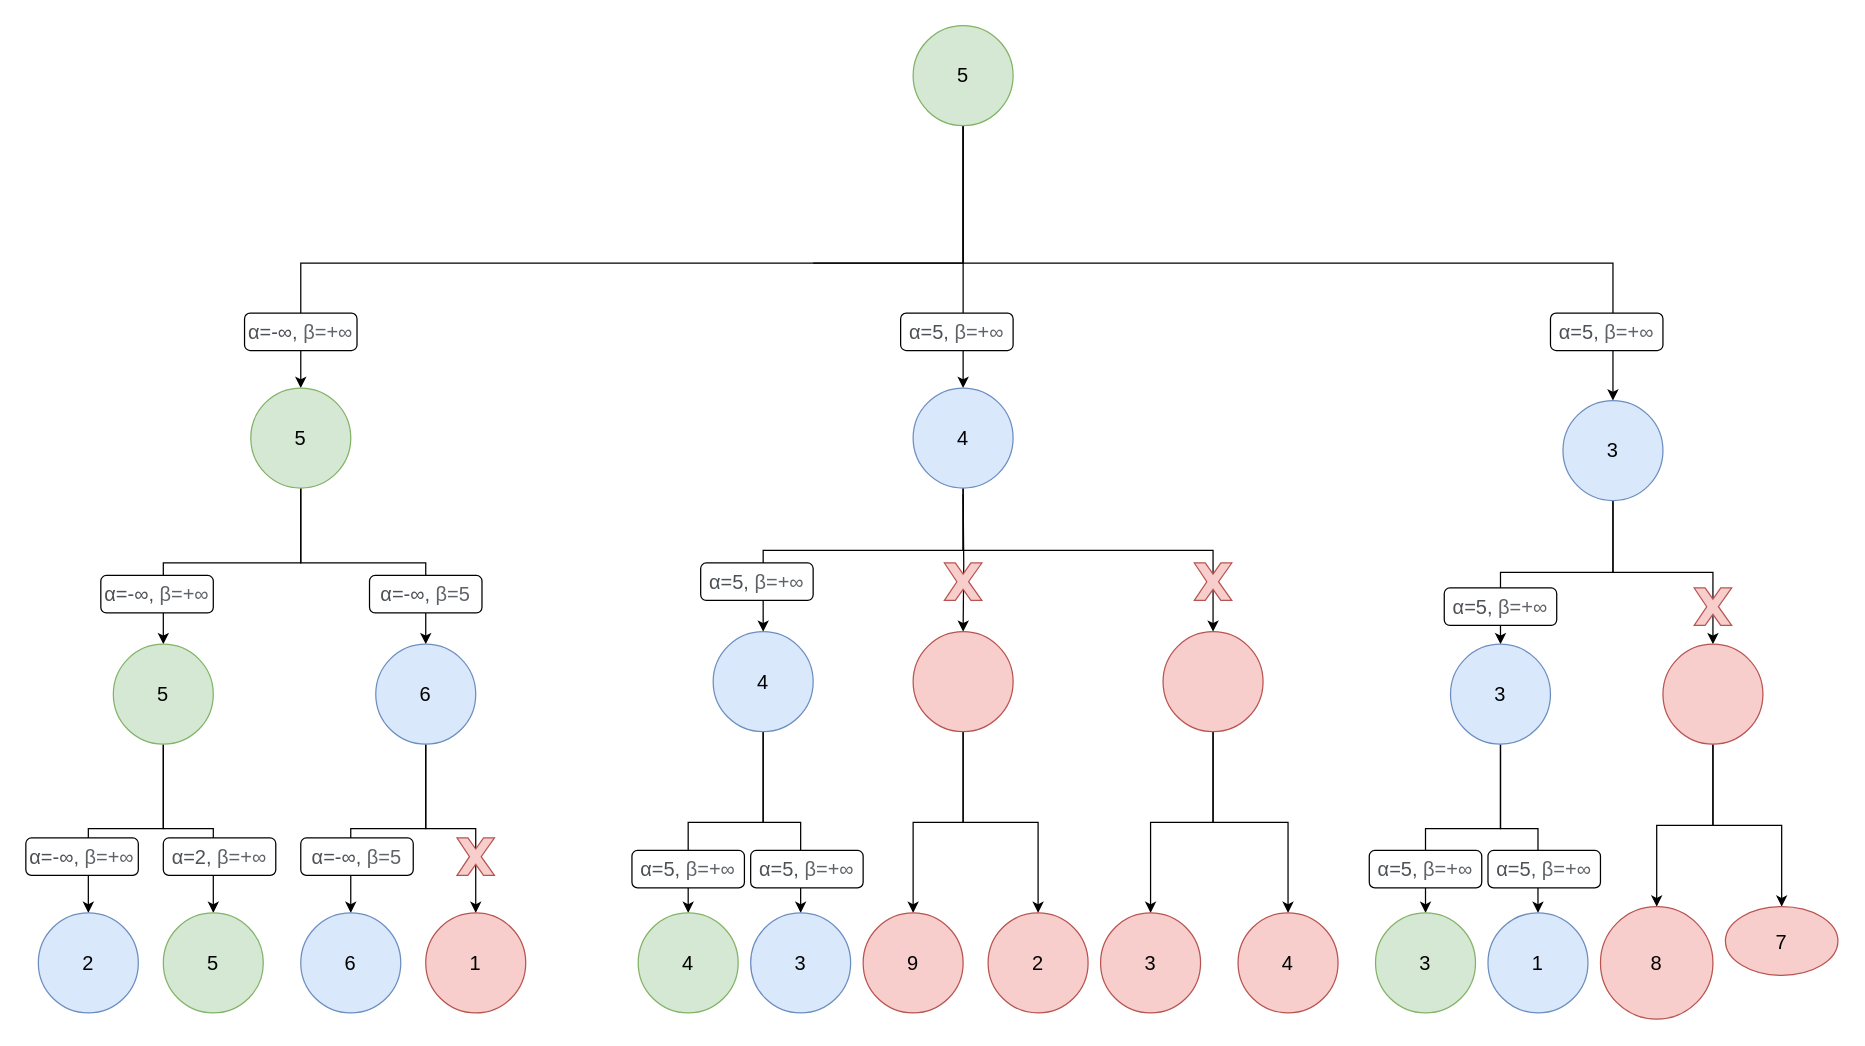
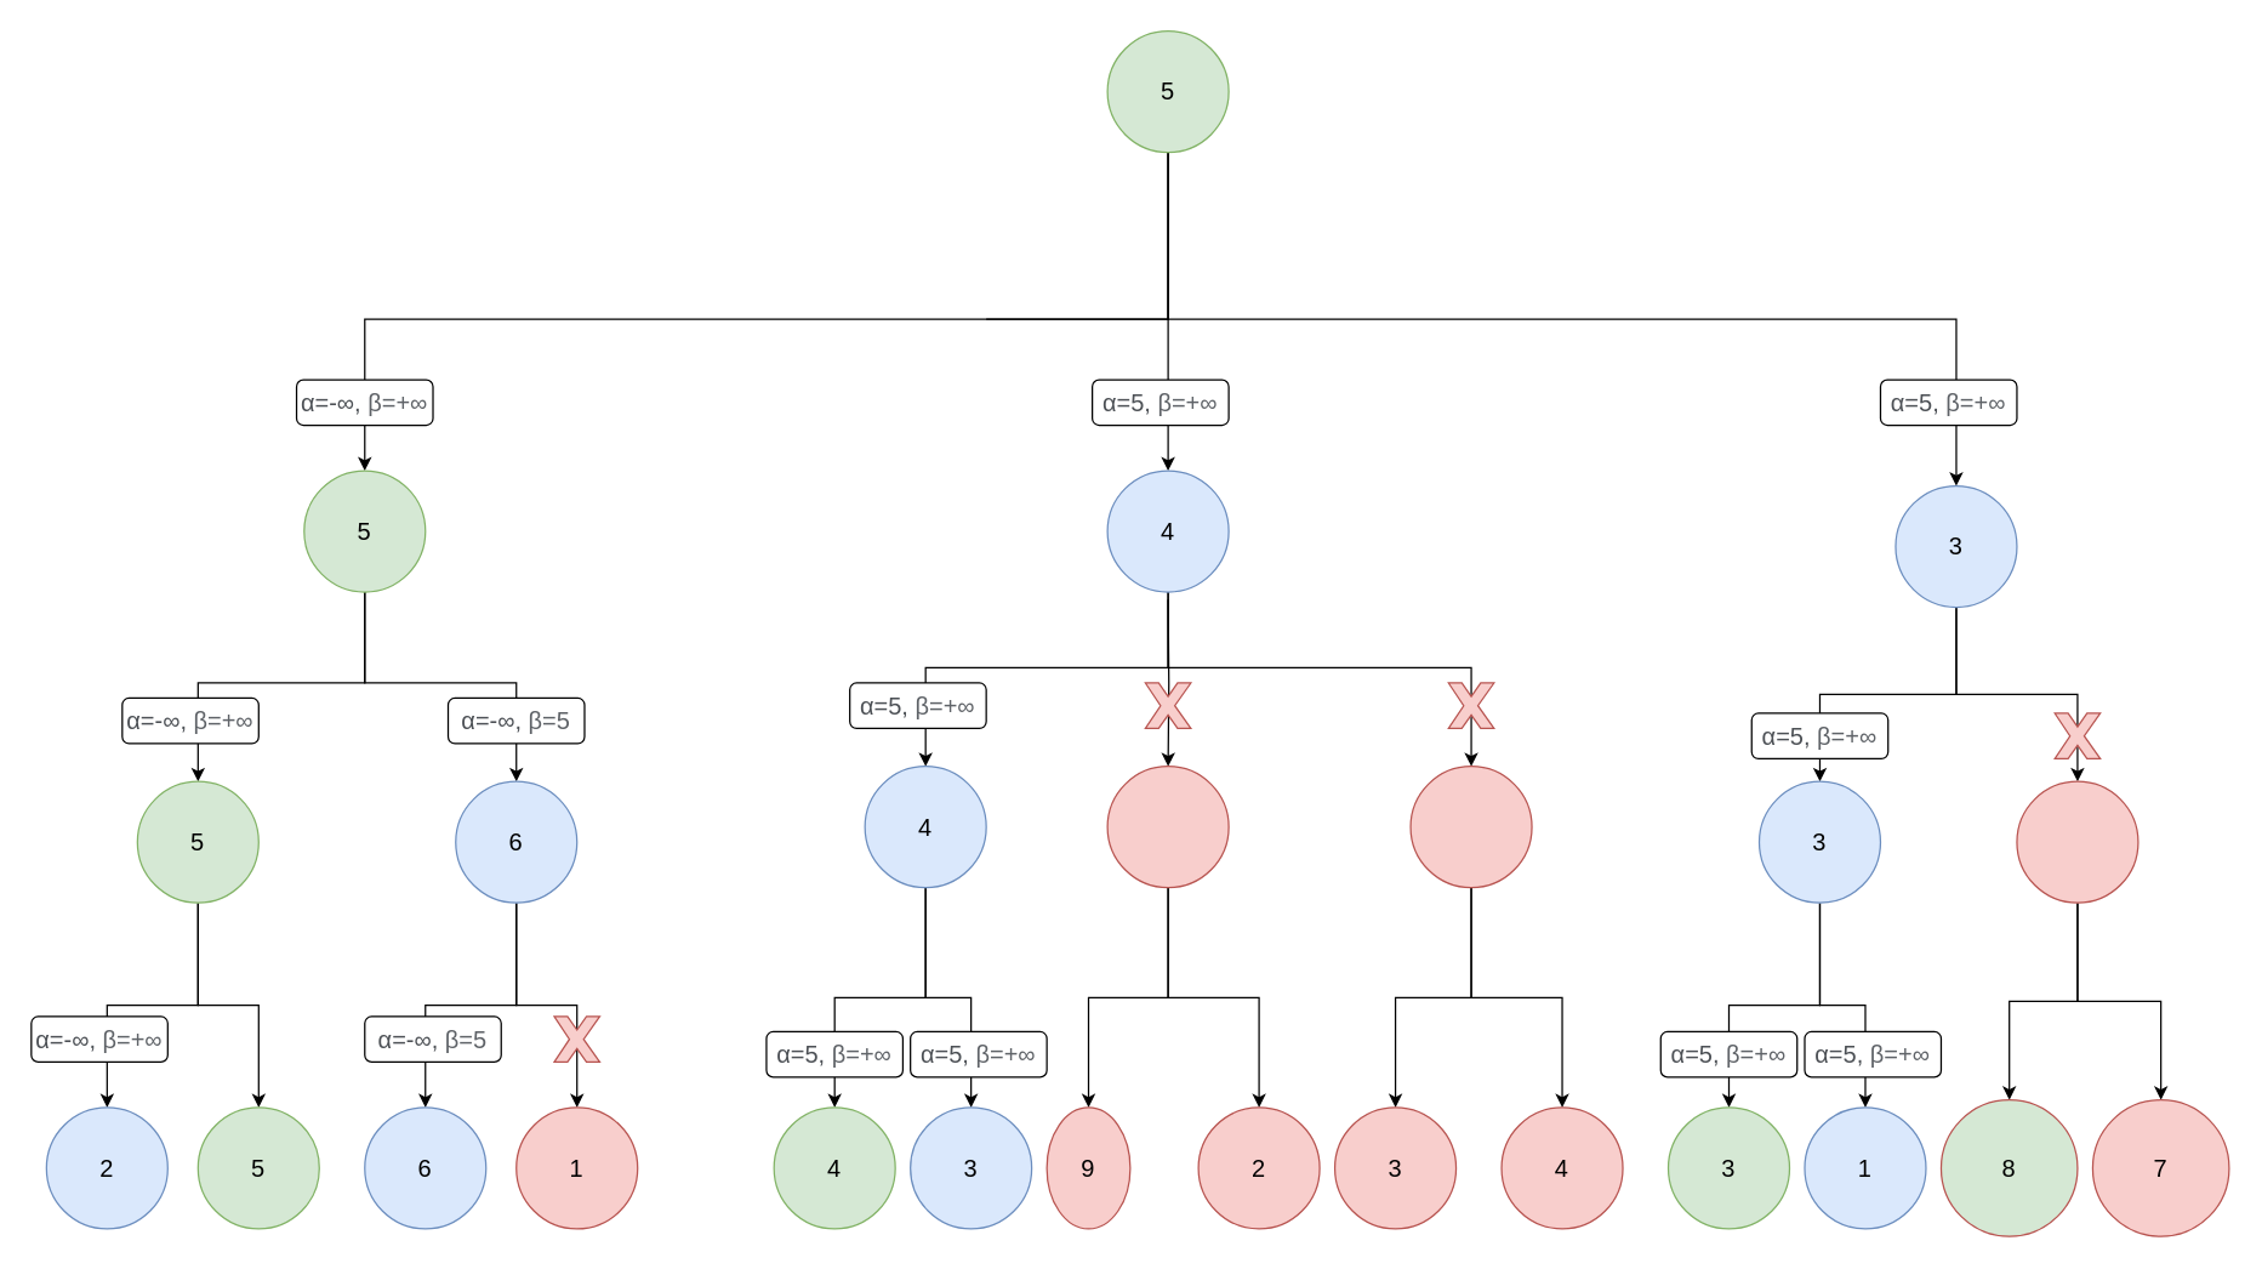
- <mxCell id="54" value="&lt;span style=&quot;text-align: left; background-color: rgb(255, 255, 255); font-size: 16px;&quot;&gt;&lt;font style=&quot;font-size: 16px;&quot; face=&quot;Arial, sans-serif&quot; color=&quot;#4d5156&quot;&gt;&lt;span style=&quot;font-size: 16px;&quot;&gt;α=2,&amp;nbsp;&lt;/span&gt;&lt;/font&gt;&lt;/span&gt;&lt;span style=&quot;color: rgb(95, 99, 104); font-family: Arial, sans-serif; font-size: 16px; text-align: left; background-color: rgb(255, 255, 255);&quot;&gt;β=+&lt;/span&gt;&lt;font style=&quot;font-size: 16px;&quot; face=&quot;Arial, sans-serif&quot; color=&quot;#5f6368&quot;&gt;&lt;span style=&quot;font-size: 16px;&quot;&gt;∞&lt;/span&gt;&lt;/font&gt;" style="rounded=1;whiteSpace=wrap;html=1;fontSize=16;" parent="1" vertex="1"><mxGeometry x="130" y="670" width="90" height="30" as="geometry" /></mxCell>
- <mxCell id="50" value="7" style="ellipse;whiteSpace=wrap;html=1;aspect=fixed;fontSize=16;fillColor=#f8cecc;strokeColor=#b85450;" parent="1" vertex="1"><mxGeometry x="1380" y="725" width="90" height="55" as="geometry" /></mxCell>
+ <mxCell id="50" value="7" style="ellipse;whiteSpace=wrap;html=1;aspect=fixed;fontSize=16;fillColor=#f8cecc;strokeColor=#b85450;" parent="1" vertex="1"><mxGeometry x="1380" y="725" width="90" height="90" as="geometry" /></mxCell>
- <mxCell id="40" value="9" style="ellipse;whiteSpace=wrap;html=1;aspect=fixed;fontSize=16;fillColor=#f8cecc;strokeColor=#b85450;" parent="1" vertex="1"><mxGeometry x="690" y="730" width="80" height="80" as="geometry" /></mxCell>
+ <mxCell id="40" value="9" style="ellipse;whiteSpace=wrap;html=1;aspect=fixed;fontSize=16;fillColor=#f8cecc;strokeColor=#b85450;" parent="1" vertex="1"><mxGeometry x="690" y="730" width="55" height="80" as="geometry" /></mxCell>
- <mxCell id="49" value="8" style="ellipse;whiteSpace=wrap;html=1;aspect=fixed;fontSize=16;fillColor=#f8cecc;strokeColor=#b85450;" parent="1" vertex="1"><mxGeometry x="1280" y="725" width="90" height="90" as="geometry" /></mxCell>
+ <mxCell id="49" value="8" style="ellipse;whiteSpace=wrap;html=1;aspect=fixed;fontSize=16;fillColor=#d5e8d4;strokeColor=#b85450;" parent="1" vertex="1"><mxGeometry x="1280" y="725" width="90" height="90" as="geometry" /></mxCell>
